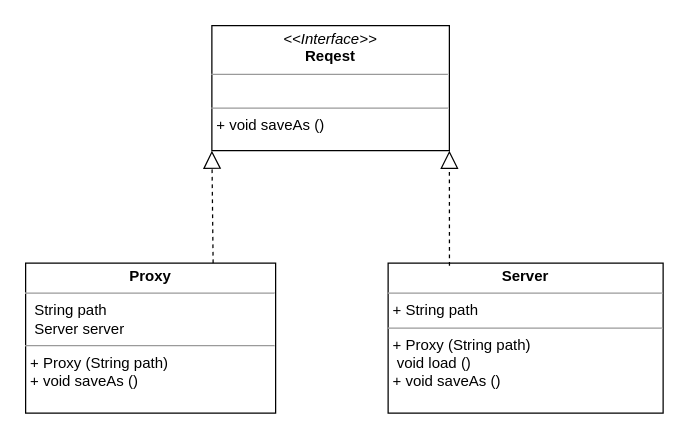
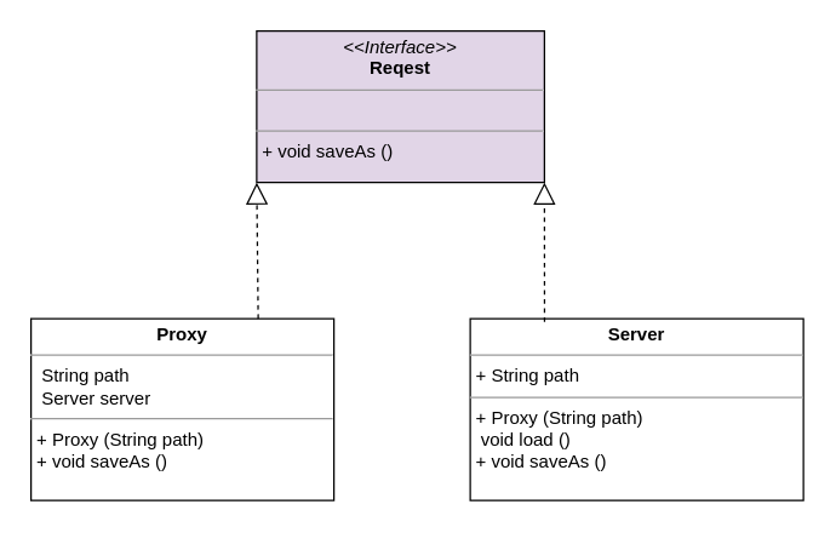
- <mxCell id="2" value="&lt;p style=&quot;margin:0px;margin-top:4px;text-align:center;&quot;&gt;&lt;i&gt;&amp;lt;&amp;lt;Interface&amp;gt;&amp;gt;&lt;/i&gt;&lt;br&gt;&lt;b&gt;Reqest&lt;/b&gt;&lt;/p&gt;&lt;hr size=&quot;1&quot;&gt;&lt;p style=&quot;margin:0px;margin-left:4px;&quot;&gt;&lt;br&gt;&lt;/p&gt;&lt;hr size=&quot;1&quot;&gt;&lt;p style=&quot;margin:0px;margin-left:4px;&quot;&gt;+ void saveAs ()&lt;/p&gt;" style="verticalAlign=top;align=left;overflow=fill;fontSize=12;fontFamily=Helvetica;html=1;" vertex="1" parent="1"><mxGeometry x="169" y="20" width="190" height="100" as="geometry" /></mxCell>
+ <mxCell id="2" value="&lt;p style=&quot;margin:0px;margin-top:4px;text-align:center;&quot;&gt;&lt;i&gt;&amp;lt;&amp;lt;Interface&amp;gt;&amp;gt;&lt;/i&gt;&lt;br&gt;&lt;b&gt;Reqest&lt;/b&gt;&lt;/p&gt;&lt;hr size=&quot;1&quot;&gt;&lt;p style=&quot;margin:0px;margin-left:4px;&quot;&gt;&lt;br&gt;&lt;/p&gt;&lt;hr size=&quot;1&quot;&gt;&lt;p style=&quot;margin:0px;margin-left:4px;&quot;&gt;+ void saveAs ()&lt;/p&gt;" style="verticalAlign=top;align=left;overflow=fill;fontSize=12;fontFamily=Helvetica;html=1;fillColor=#e1d5e7;" vertex="1" parent="1"><mxGeometry x="169" y="20" width="190" height="100" as="geometry" /></mxCell>
